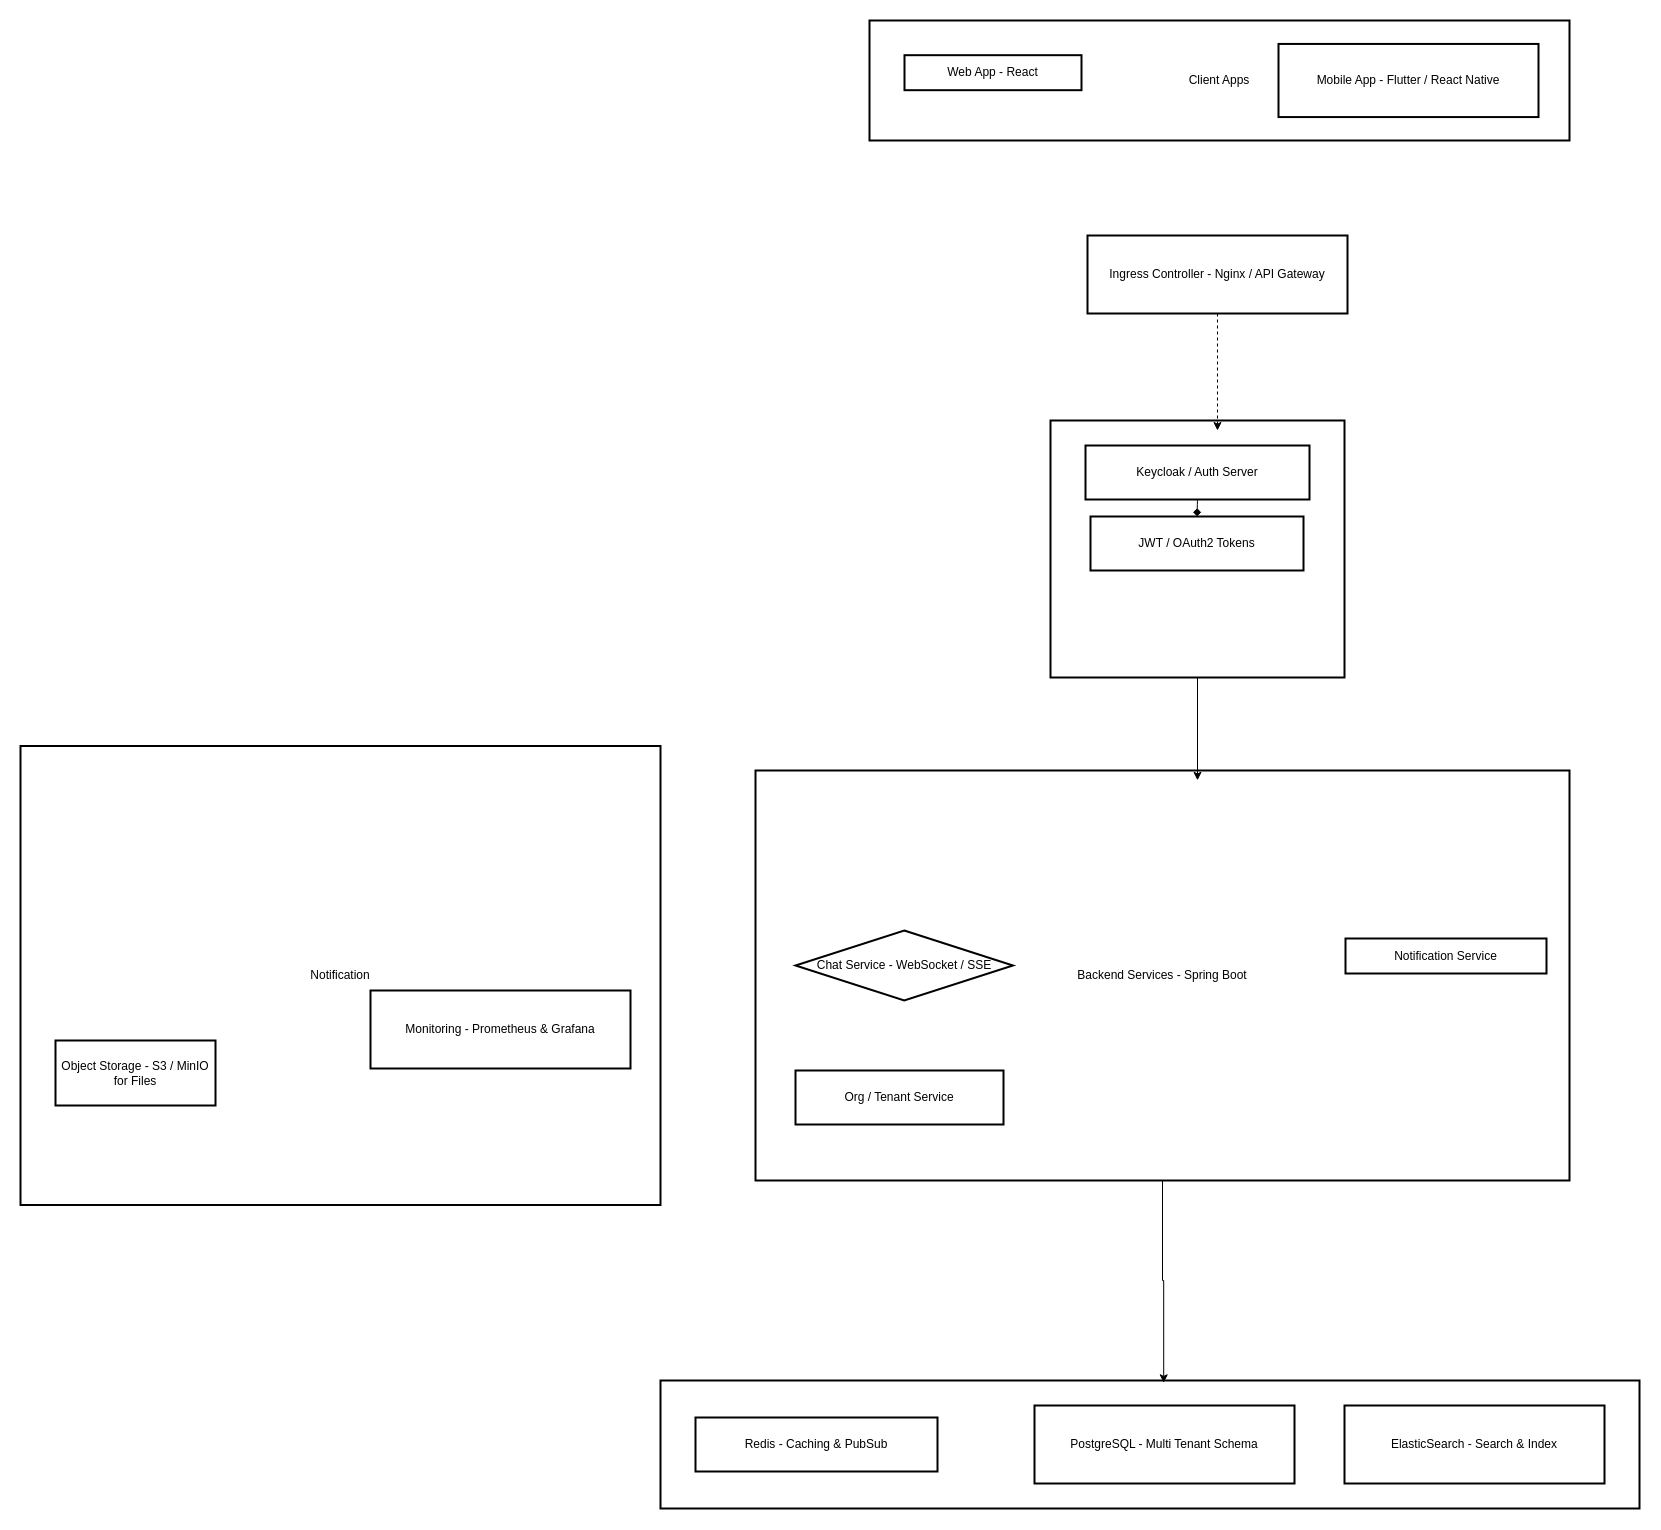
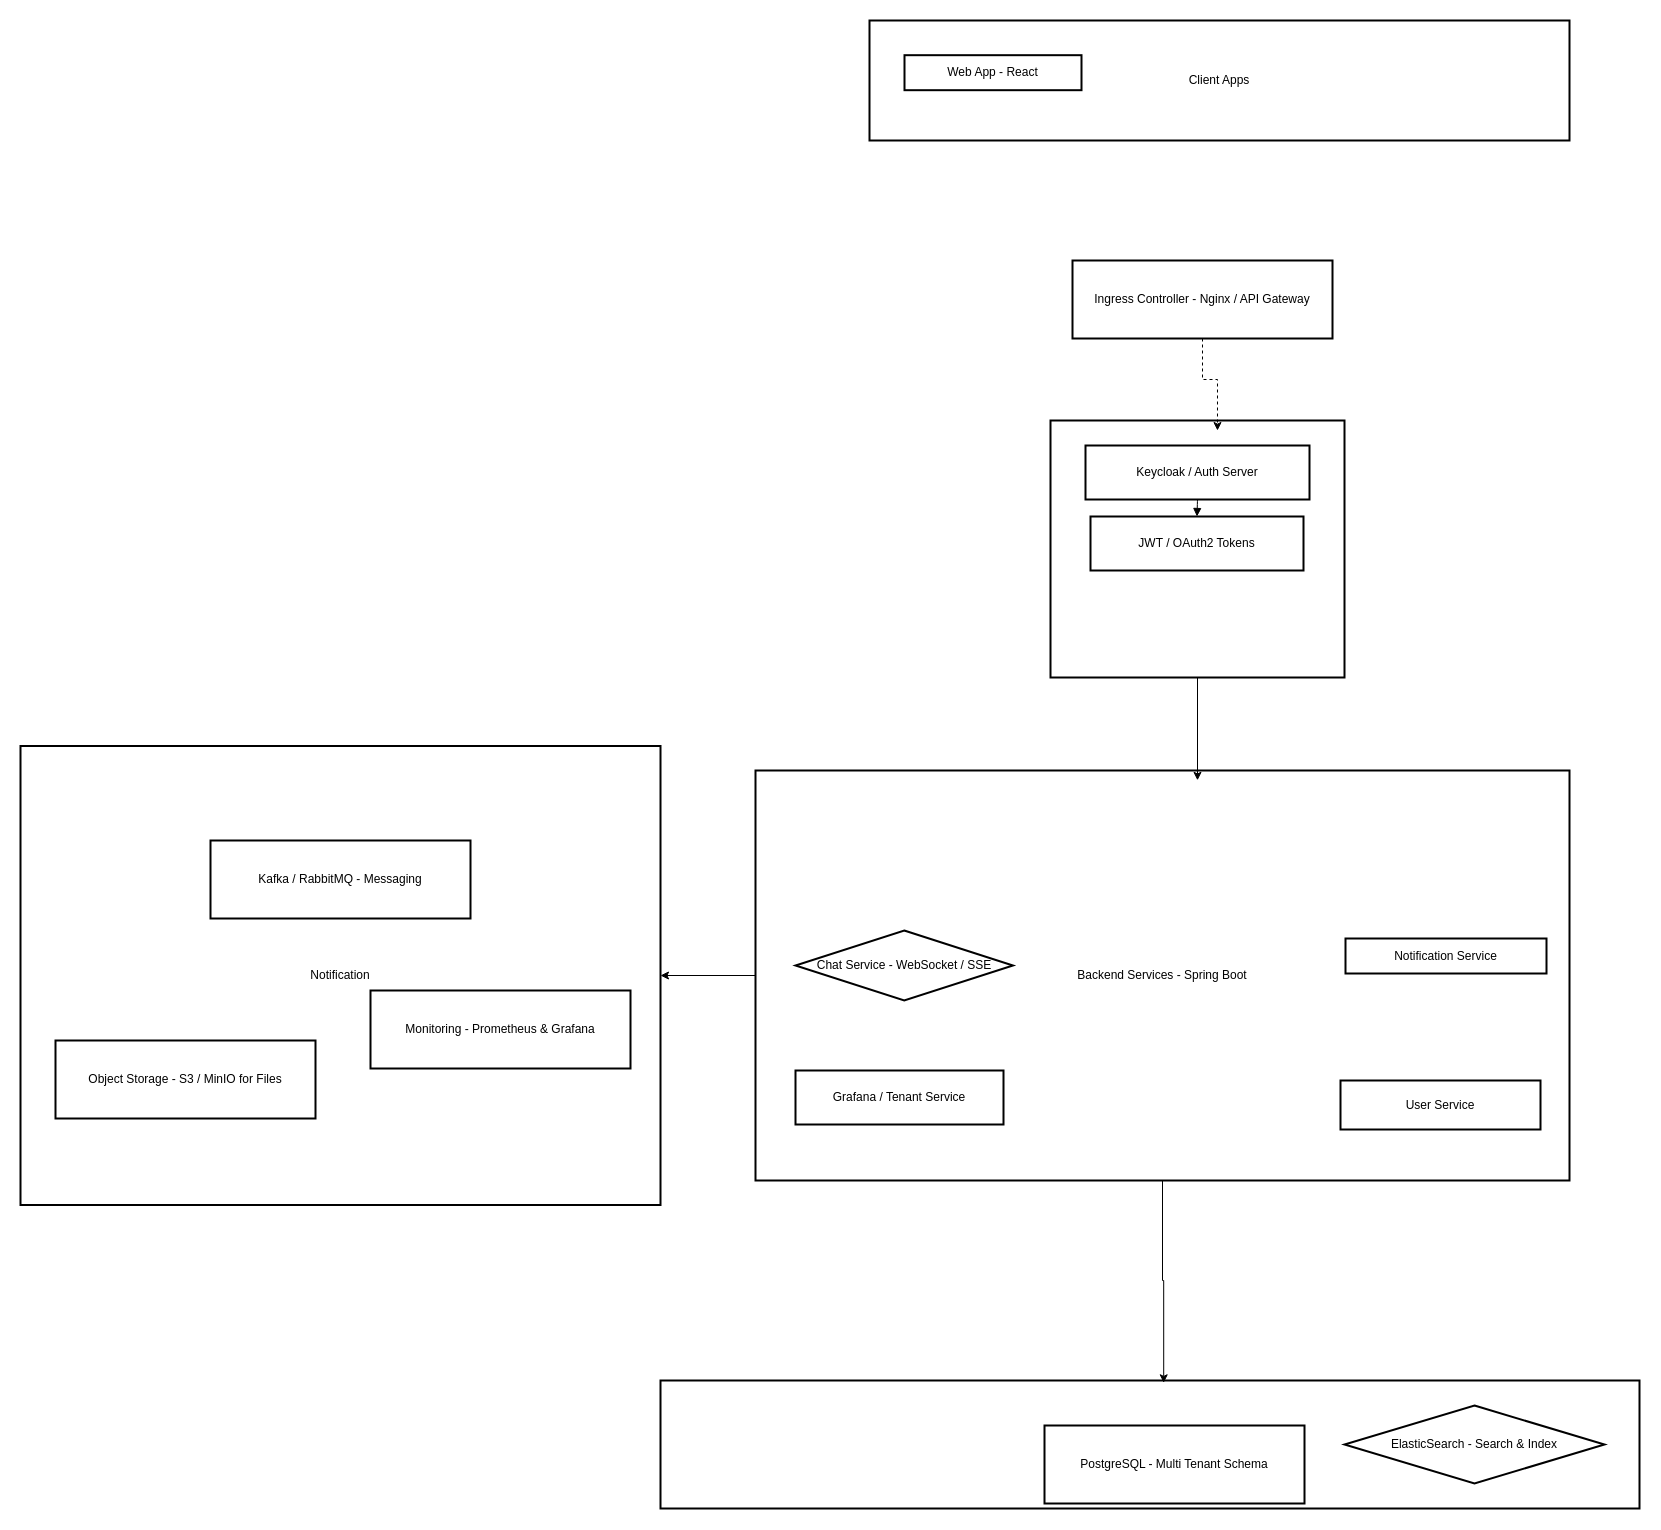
- <mxCell id="19" value="Mobile App - Flutter / React Native" style="whiteSpace=wrap;strokeWidth=2;" vertex="1" parent="16"><mxGeometry x="409" y="23.438" width="260" height="73.125" as="geometry" /></mxCell>
- <mxCell id="15" value="Ingress Controller - Nginx / API Gateway" style="whiteSpace=wrap;strokeWidth=2;" vertex="1" parent="14"><mxGeometry x="257" y="25" width="260" height="78" as="geometry" /></mxCell>
+ <mxCell id="15" value="Ingress Controller - Nginx / API Gateway" style="whiteSpace=wrap;strokeWidth=2;" vertex="1" parent="14"><mxGeometry x="242" y="50" width="260" height="78" as="geometry" /></mxCell>
- <mxCell id="11" value="" style="curved=1;startArrow=none;endArrow=diamond;exitX=0.5;exitY=1;entryX=0.5;entryY=0;rounded=0;" edge="1" parent="7" source="9" target="10"><mxGeometry relative="1" as="geometry"><Array as="points" /></mxGeometry></mxCell>
+ <mxCell id="11" value="" style="curved=1;startArrow=none;endArrow=block;exitX=0.5;exitY=1;entryX=0.5;entryY=0;rounded=0;" edge="1" parent="7" source="9" target="10"><mxGeometry relative="1" as="geometry"><Array as="points" /></mxGeometry></mxCell>
+ <mxCell id="4" value="Kafka / RabbitMQ - Messaging" style="whiteSpace=wrap;strokeWidth=2;" vertex="1" parent="2"><mxGeometry x="190" y="94.5" width="260" height="78" as="geometry" /></mxCell>
+ <mxCell id="32" style="edgeStyle=orthogonalEdgeStyle;rounded=0;orthogonalLoop=1;jettySize=auto;html=1;" edge="1" parent="1" source="27" target="3"><mxGeometry relative="1" as="geometry" /></mxCell>
- <mxCell id="5" value="Object Storage - S3 / MinIO for Files" style="whiteSpace=wrap;strokeWidth=2;" vertex="1" parent="2"><mxGeometry x="35" y="294.5" width="160" height="65" as="geometry" /></mxCell>
+ <mxCell id="5" value="Object Storage - S3 / MinIO for Files" style="whiteSpace=wrap;strokeWidth=2;" vertex="1" parent="2"><mxGeometry x="35" y="294.5" width="260" height="78" as="geometry" /></mxCell>
- <mxCell id="30" value="Org / Tenant Service" style="whiteSpace=wrap;strokeWidth=2;" vertex="1" parent="26"><mxGeometry x="40" y="300" width="208" height="54" as="geometry" /></mxCell>
+ <mxCell id="30" value="Grafana / Tenant Service" style="whiteSpace=wrap;strokeWidth=2;" vertex="1" parent="26"><mxGeometry x="40" y="300" width="208" height="54" as="geometry" /></mxCell>
+ <mxCell id="28" value="User Service" style="whiteSpace=wrap;strokeWidth=2;" vertex="1" parent="26"><mxGeometry x="585" y="310" width="200" height="49" as="geometry" /></mxCell>
- <mxCell id="23" value="Redis - Caching &amp; PubSub" style="whiteSpace=wrap;strokeWidth=2;" vertex="1" parent="20"><mxGeometry x="35" y="37" width="242" height="54" as="geometry" /></mxCell>
- <mxCell id="22" value="PostgreSQL - Multi Tenant Schema" style="whiteSpace=wrap;strokeWidth=2;" vertex="1" parent="20"><mxGeometry x="374" y="25" width="260" height="78" as="geometry" /></mxCell>
+ <mxCell id="22" value="PostgreSQL - Multi Tenant Schema" style="whiteSpace=wrap;strokeWidth=2;" vertex="1" parent="20"><mxGeometry x="384" y="45" width="260" height="78" as="geometry" /></mxCell>
- <mxCell id="24" value="ElasticSearch - Search &amp; Index" style="whiteSpace=wrap;strokeWidth=2;" vertex="1" parent="20"><mxGeometry x="684" y="25" width="260" height="78" as="geometry" /></mxCell>
+ <mxCell id="24" value="ElasticSearch - Search &amp; Index" style="rhombus;whiteSpace=wrap;strokeWidth=2;" vertex="1" parent="20"><mxGeometry x="684" y="25" width="260" height="78" as="geometry" /></mxCell>
